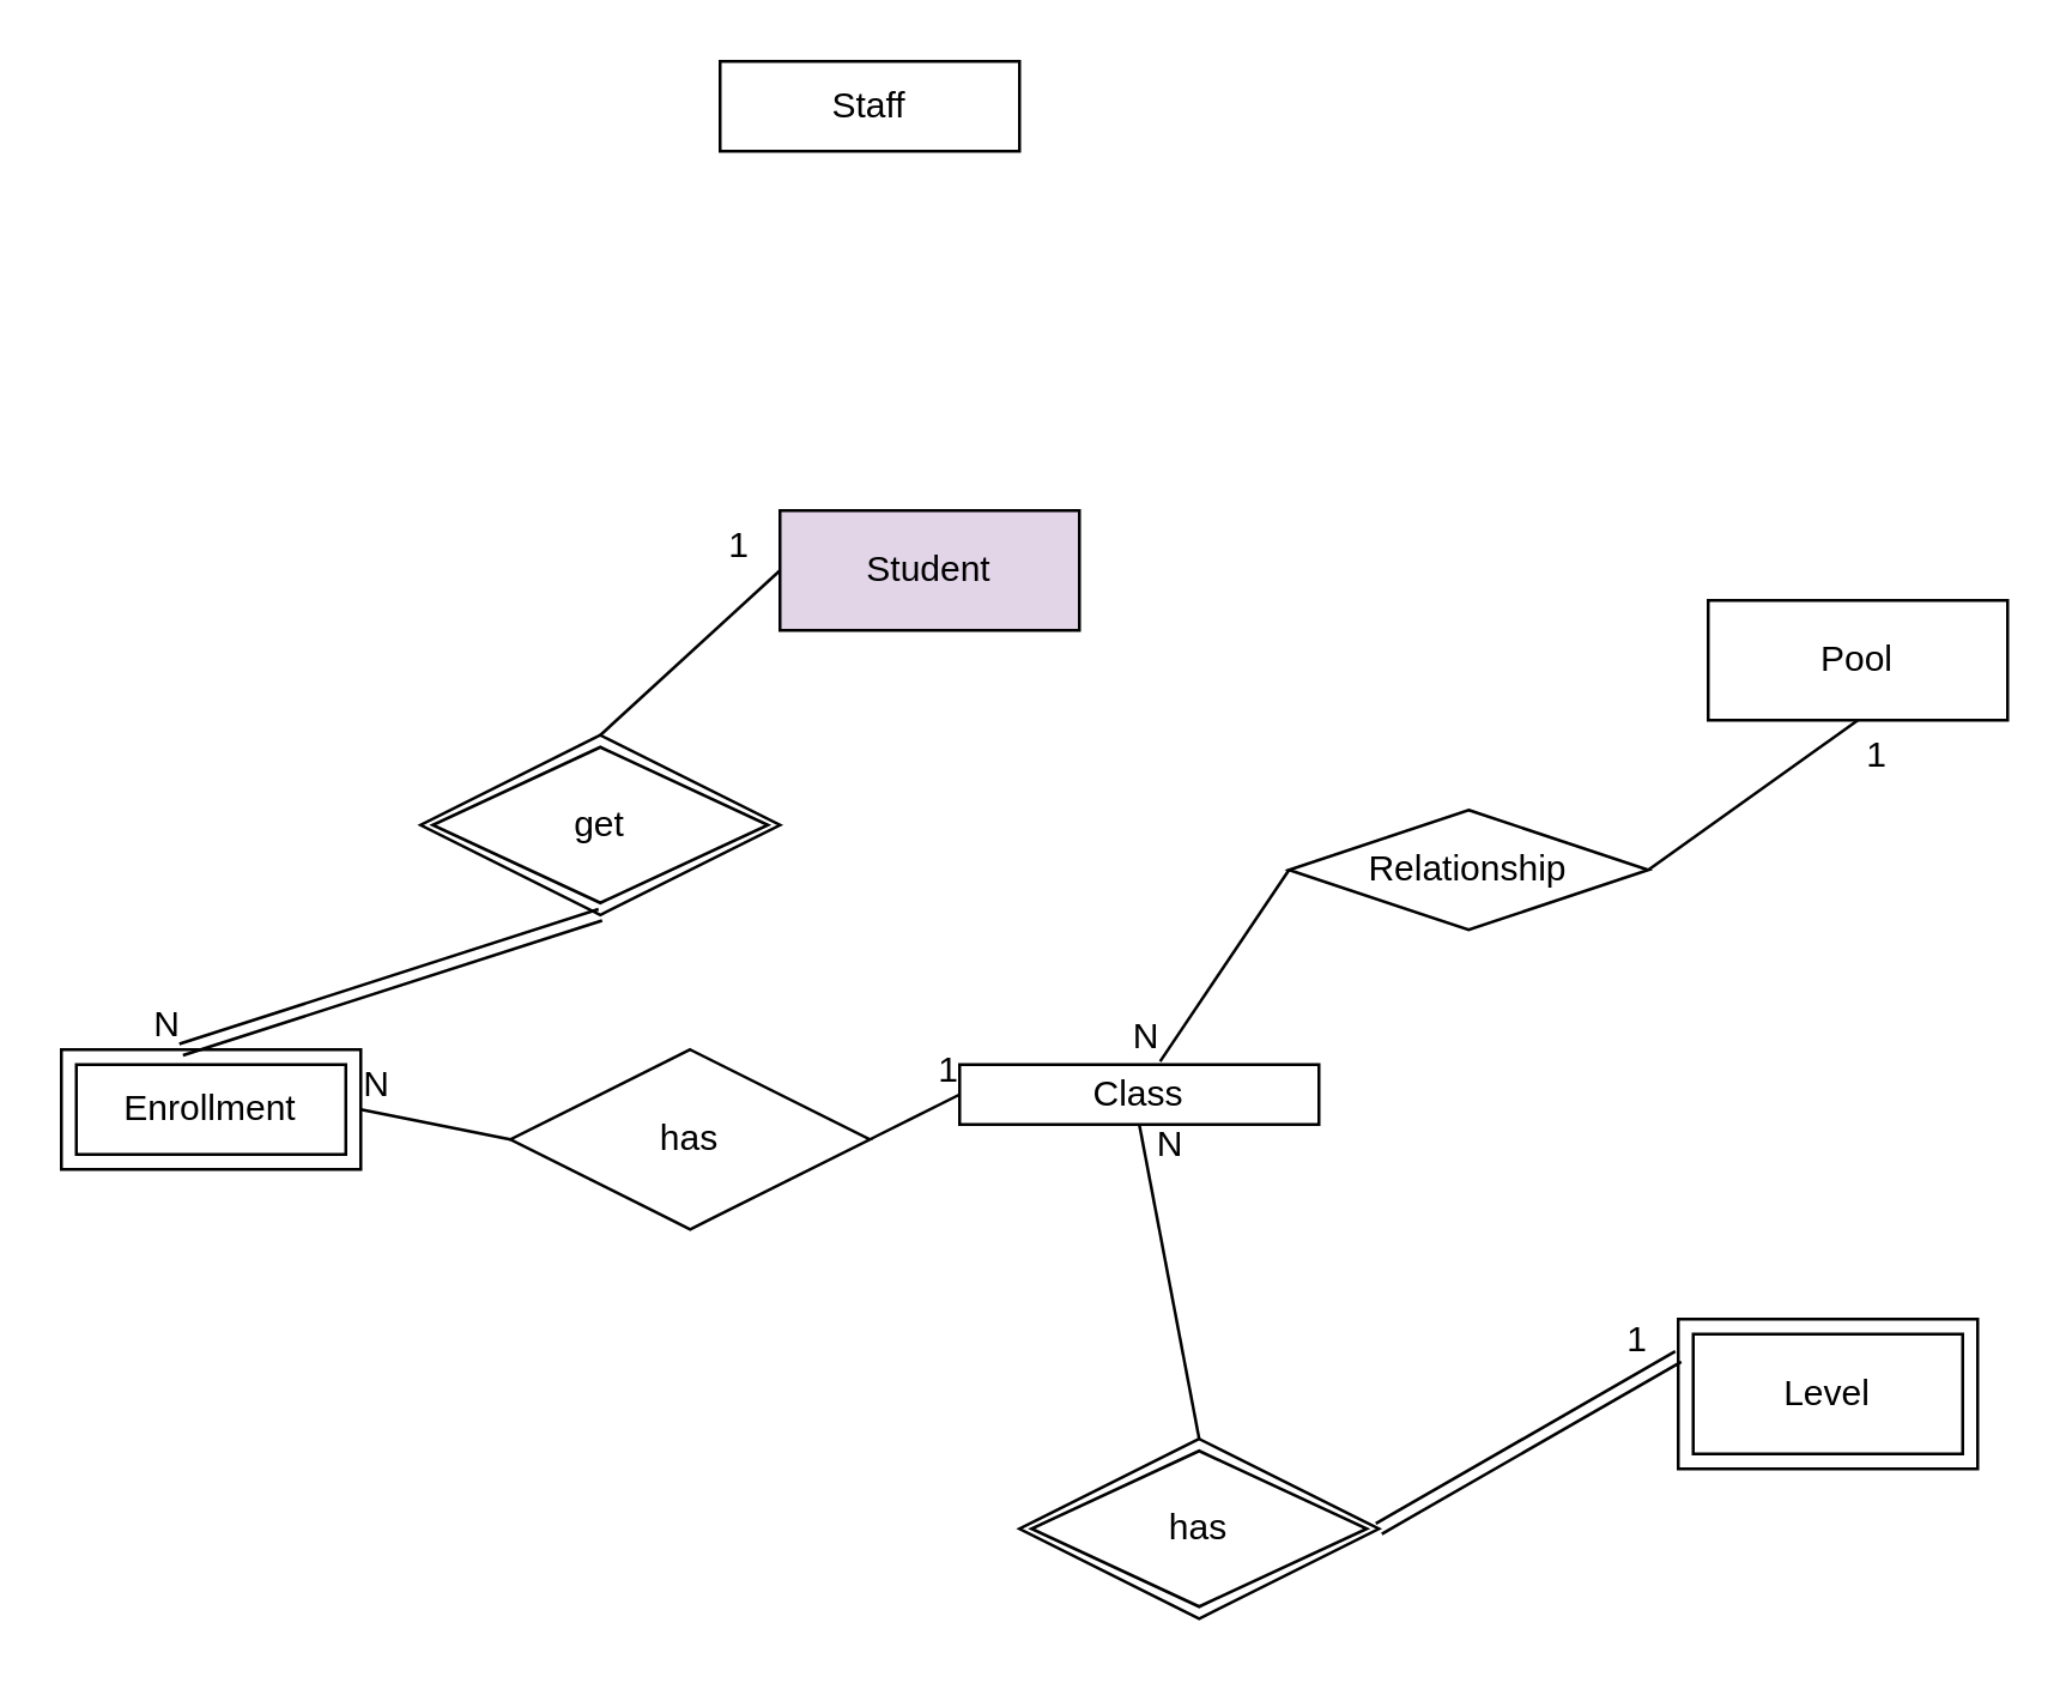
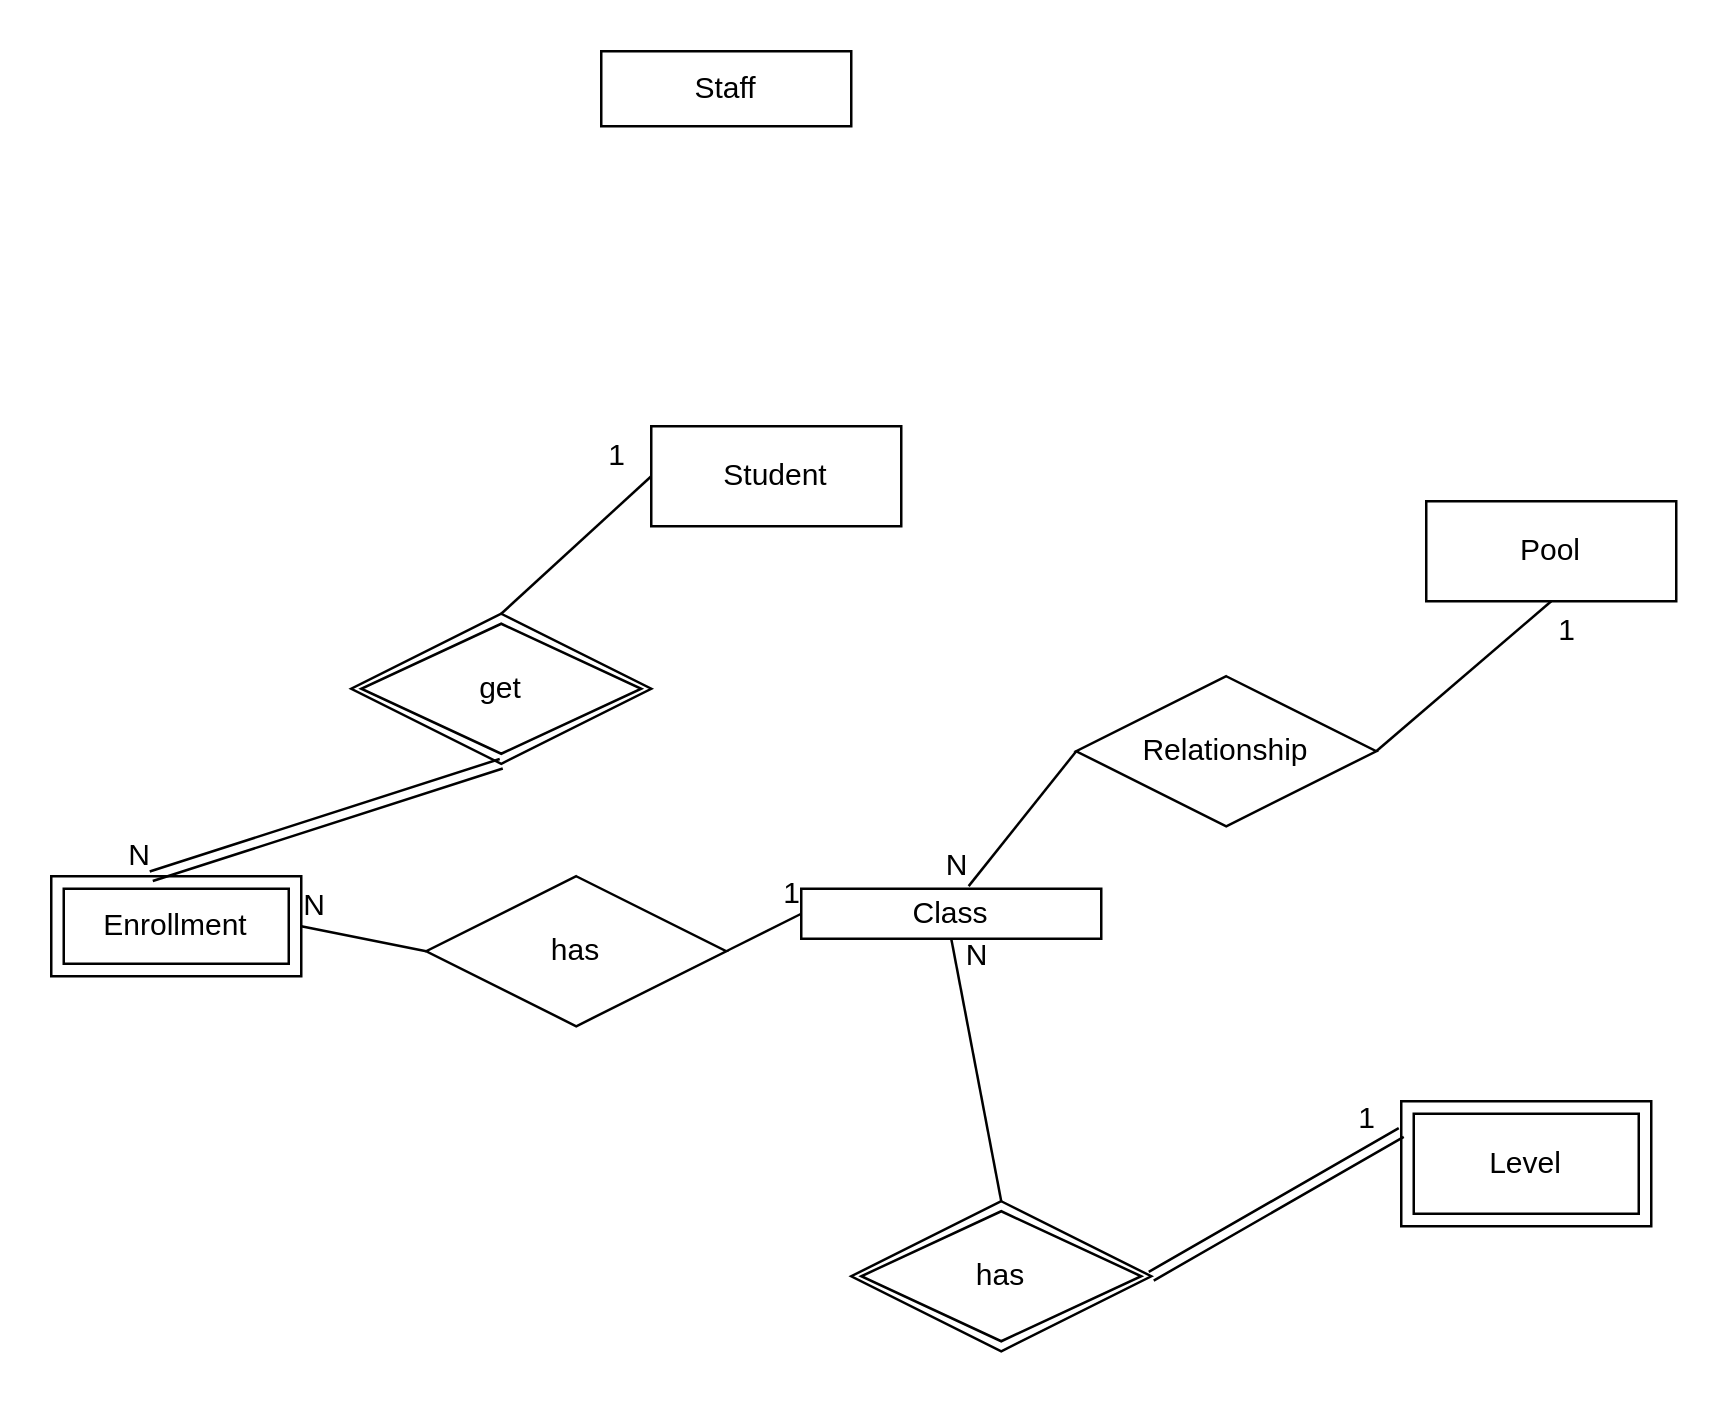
- <mxCell id="5" value="Student" style="rounded=0;whiteSpace=wrap;html=1;fillColor=#e1d5e7;" vertex="1" parent="1"><mxGeometry x="260" y="170" width="100" height="40" as="geometry" /></mxCell>
+ <mxCell id="5" value="Student" style="rounded=0;whiteSpace=wrap;html=1;" vertex="1" parent="1"><mxGeometry x="260" y="170" width="100" height="40" as="geometry" /></mxCell>
- <mxCell id="23" value="Relationship" style="shape=rhombus;perimeter=rhombusPerimeter;whiteSpace=wrap;html=1;align=center;" vertex="1" parent="1"><mxGeometry x="430" y="270" width="120" height="40" as="geometry" /></mxCell>
+ <mxCell id="23" value="Relationship" style="shape=rhombus;perimeter=rhombusPerimeter;whiteSpace=wrap;html=1;align=center;" vertex="1" parent="1"><mxGeometry x="430" y="270" width="120" height="60" as="geometry" /></mxCell>
